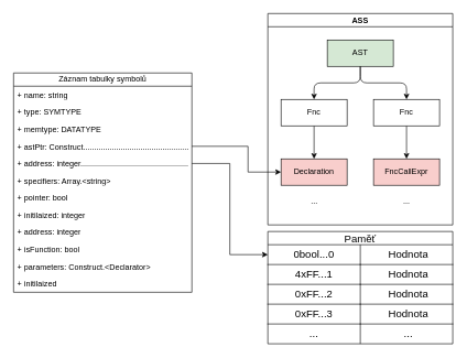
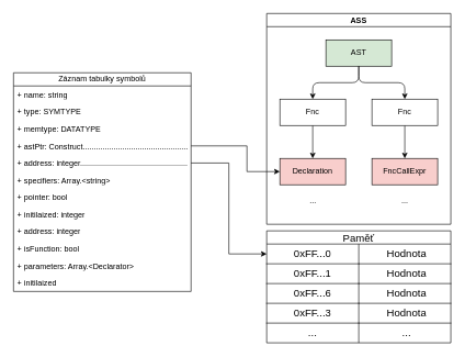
- <mxCell id="16" value="0bool...0" style="shape=partialRectangle;html=1;whiteSpace=wrap;connectable=0;fillColor=none;top=0;left=0;bottom=1;right=0;overflow=hidden;pointerEvents=1;strokeColor=inherit;fontSize=16;strokeWidth=1;perimeterSpacing=0;gradientColor=none;labelBorderColor=none;labelBackgroundColor=none;textShadow=0;fontStyle=0" vertex="1" parent="15"><mxGeometry width="140" height="30" as="geometry"><mxRectangle width="140" height="30" as="alternateBounds" /></mxGeometry></mxCell>
+ <mxCell id="16" value="0xFF...0" style="shape=partialRectangle;html=1;whiteSpace=wrap;connectable=0;fillColor=none;top=0;left=0;bottom=1;right=0;overflow=hidden;pointerEvents=1;strokeColor=inherit;fontSize=16;strokeWidth=1;perimeterSpacing=0;gradientColor=none;labelBorderColor=none;labelBackgroundColor=none;textShadow=0;fontStyle=0" vertex="1" parent="15"><mxGeometry width="140" height="30" as="geometry"><mxRectangle width="140" height="30" as="alternateBounds" /></mxGeometry></mxCell>
- <mxCell id="41" value="+ parameters: Construct.&amp;lt;Declarator&amp;gt;" style="text;strokeColor=none;fillColor=none;align=left;verticalAlign=top;spacingLeft=4;spacingRight=4;overflow=hidden;rotatable=0;points=[[0,0.5],[1,0.5]];portConstraint=eastwest;whiteSpace=wrap;html=1;" vertex="1" parent="30"><mxGeometry y="280" width="270" height="26" as="geometry" /></mxCell>
+ <mxCell id="41" value="+ parameters: Array.&amp;lt;Declarator&amp;gt;" style="text;strokeColor=none;fillColor=none;align=left;verticalAlign=top;spacingLeft=4;spacingRight=4;overflow=hidden;rotatable=0;points=[[0,0.5],[1,0.5]];portConstraint=eastwest;whiteSpace=wrap;html=1;" vertex="1" parent="30"><mxGeometry y="280" width="270" height="26" as="geometry" /></mxCell>
- <mxCell id="19" value="4xFF...1" style="shape=partialRectangle;html=1;whiteSpace=wrap;connectable=0;fillColor=none;top=0;left=0;bottom=1;right=0;overflow=hidden;strokeColor=inherit;fontSize=16;" vertex="1" parent="18"><mxGeometry width="140" height="30" as="geometry"><mxRectangle width="140" height="30" as="alternateBounds" /></mxGeometry></mxCell>
+ <mxCell id="19" value="0xFF...1" style="shape=partialRectangle;html=1;whiteSpace=wrap;connectable=0;fillColor=none;top=0;left=0;bottom=1;right=0;overflow=hidden;strokeColor=inherit;fontSize=16;" vertex="1" parent="18"><mxGeometry width="140" height="30" as="geometry"><mxRectangle width="140" height="30" as="alternateBounds" /></mxGeometry></mxCell>
- <mxCell id="22" value="0xFF...2" style="shape=partialRectangle;html=1;whiteSpace=wrap;connectable=0;fillColor=none;top=0;left=0;bottom=1;right=0;overflow=hidden;strokeColor=inherit;fontSize=16;" vertex="1" parent="21"><mxGeometry width="140" height="30" as="geometry"><mxRectangle width="140" height="30" as="alternateBounds" /></mxGeometry></mxCell>
+ <mxCell id="22" value="0xFF...6" style="shape=partialRectangle;html=1;whiteSpace=wrap;connectable=0;fillColor=none;top=0;left=0;bottom=1;right=0;overflow=hidden;strokeColor=inherit;fontSize=16;" vertex="1" parent="21"><mxGeometry width="140" height="30" as="geometry"><mxRectangle width="140" height="30" as="alternateBounds" /></mxGeometry></mxCell>
